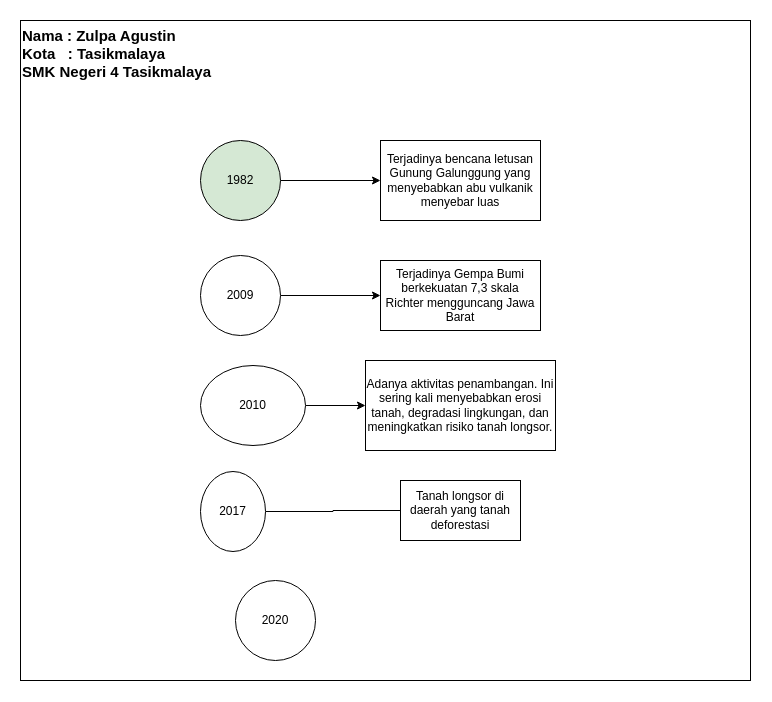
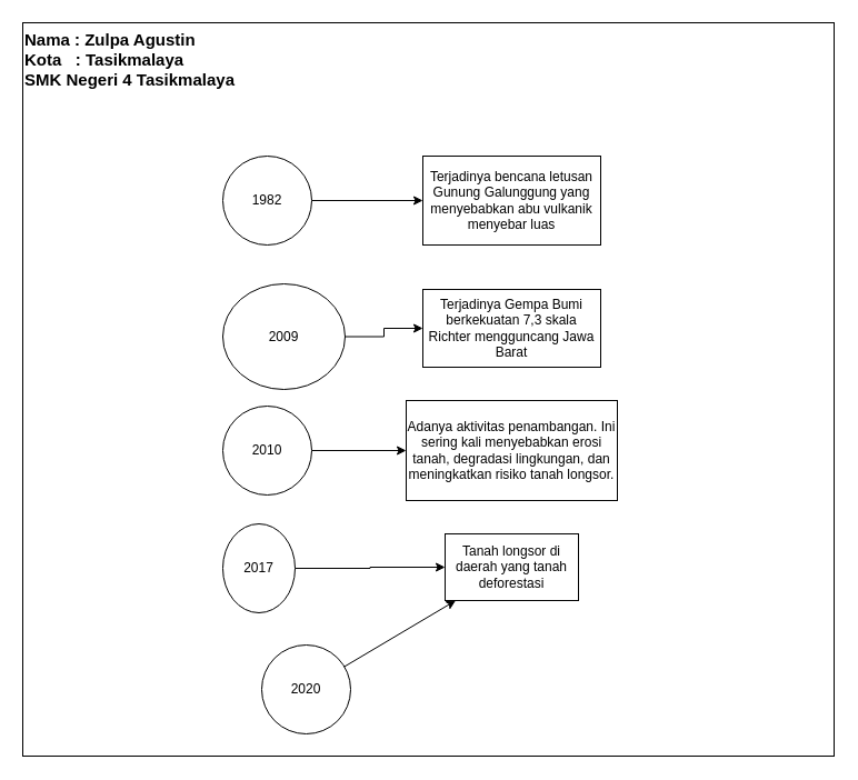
- <mxCell id="4" value="1982" style="ellipse;whiteSpace=wrap;html=1;aspect=fixed;fillColor=#d5e8d4;" vertex="1" parent="1"><mxGeometry x="200" y="140" width="80" height="80" as="geometry" /></mxCell>
+ <mxCell id="4" value="1982" style="ellipse;whiteSpace=wrap;html=1;aspect=fixed;" vertex="1" parent="1"><mxGeometry x="200" y="140" width="80" height="80" as="geometry" /></mxCell>
- <mxCell id="7" value="2009" style="ellipse;whiteSpace=wrap;html=1;aspect=fixed;" vertex="1" parent="1"><mxGeometry x="200" y="255" width="80" height="80" as="geometry" /></mxCell>
+ <mxCell id="7" value="2009" style="ellipse;whiteSpace=wrap;html=1;aspect=fixed;" vertex="1" parent="1"><mxGeometry x="200" y="255" width="110" height="95" as="geometry" /></mxCell>
- <mxCell id="10" value="2010" style="ellipse;whiteSpace=wrap;html=1;aspect=fixed;" vertex="1" parent="1"><mxGeometry x="200" y="365" width="105" height="80" as="geometry" /></mxCell>
+ <mxCell id="10" value="2010" style="ellipse;whiteSpace=wrap;html=1;aspect=fixed;" vertex="1" parent="1"><mxGeometry x="200" y="365" width="80" height="80" as="geometry" /></mxCell>
- <mxCell id="12" value="" style="edgeStyle=orthogonalEdgeStyle;rounded=0;orthogonalLoop=1;jettySize=auto;html=1;endArrow=none;" edge="1" parent="1" source="13" target="14"><mxGeometry relative="1" as="geometry" /></mxCell>
+ <mxCell id="12" value="" style="edgeStyle=orthogonalEdgeStyle;rounded=0;orthogonalLoop=1;jettySize=auto;html=1;" edge="1" parent="1" source="13" target="14"><mxGeometry relative="1" as="geometry" /></mxCell>
+ <mxCell id="16" value="" style="endArrow=classic;html=1;rounded=0;" edge="1" parent="1" source="15" target="14"><mxGeometry width="50" height="50" relative="1" as="geometry"><mxPoint x="300" y="380" as="sourcePoint" /><mxPoint x="350" y="330" as="targetPoint" /></mxGeometry></mxCell>
